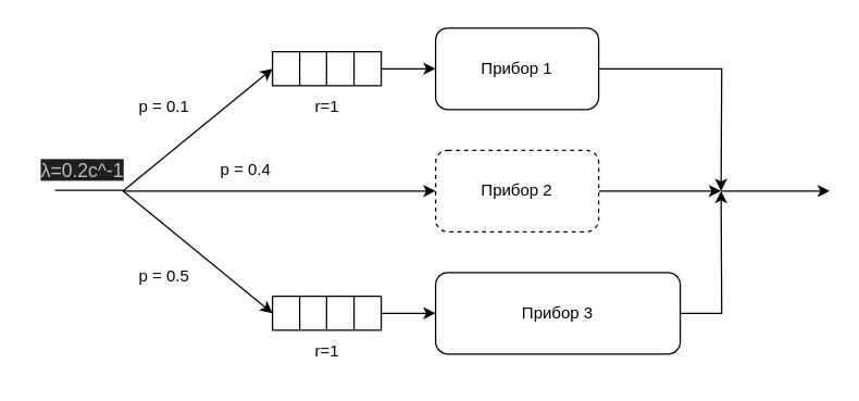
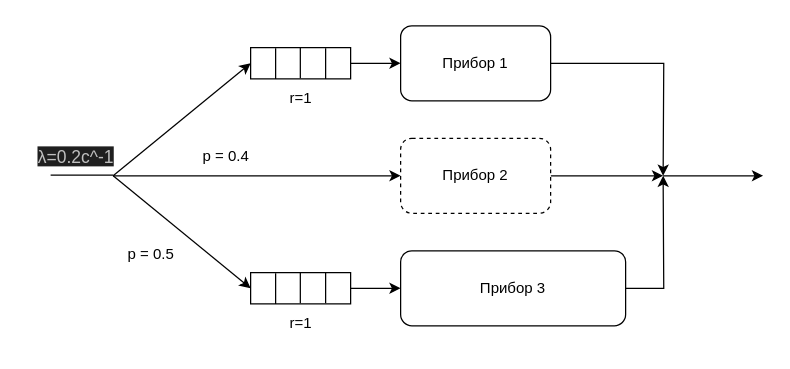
- <mxCell id="27" value="p = 0.1" style="text;html=1;align=center;verticalAlign=middle;resizable=0;points=[];autosize=1;strokeColor=none;fillColor=none;" vertex="1" parent="1"><mxGeometry x="90" y="62.5" width="60" height="30" as="geometry" /></mxCell>
